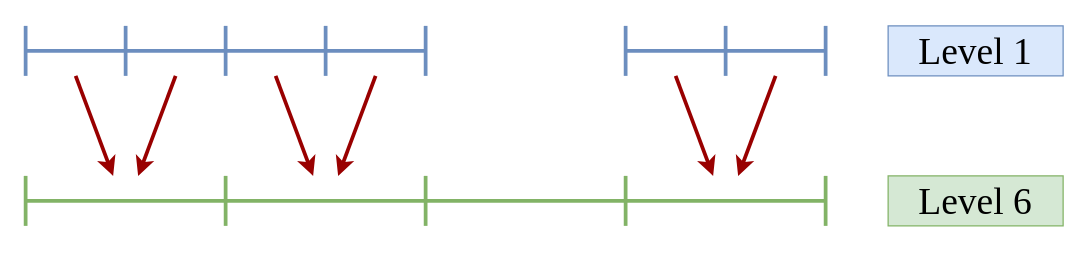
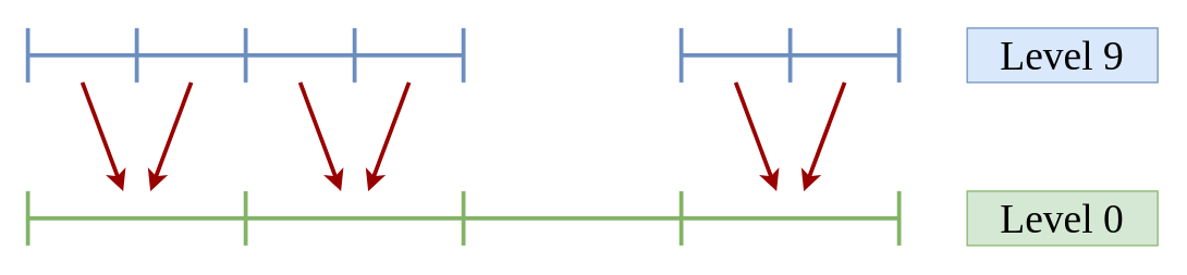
- <mxCell id="19" value="Level 1" style="text;html=1;strokeColor=#6c8ebf;fillColor=#dae8fc;align=center;verticalAlign=middle;whiteSpace=wrap;rounded=0;fontFamily=Spectral;fontSize=30;" vertex="1" parent="1"><mxGeometry x="710" y="20" width="140" height="40" as="geometry" /></mxCell>
+ <mxCell id="19" value="Level 9" style="text;html=1;strokeColor=#6c8ebf;fillColor=#dae8fc;align=center;verticalAlign=middle;whiteSpace=wrap;rounded=0;fontFamily=Spectral;fontSize=30;" vertex="1" parent="1"><mxGeometry x="710" y="20" width="140" height="40" as="geometry" /></mxCell>
- <mxCell id="18" value="Level 6" style="text;html=1;strokeColor=#82b366;fillColor=#d5e8d4;align=center;verticalAlign=middle;whiteSpace=wrap;rounded=0;fontFamily=Spectral;fontSize=30;" vertex="1" parent="1"><mxGeometry x="710" y="140" width="140" height="40" as="geometry" /></mxCell>
+ <mxCell id="18" value="Level 0" style="text;html=1;strokeColor=#82b366;fillColor=#d5e8d4;align=center;verticalAlign=middle;whiteSpace=wrap;rounded=0;fontFamily=Spectral;fontSize=30;" vertex="1" parent="1"><mxGeometry x="710" y="140" width="140" height="40" as="geometry" /></mxCell>
